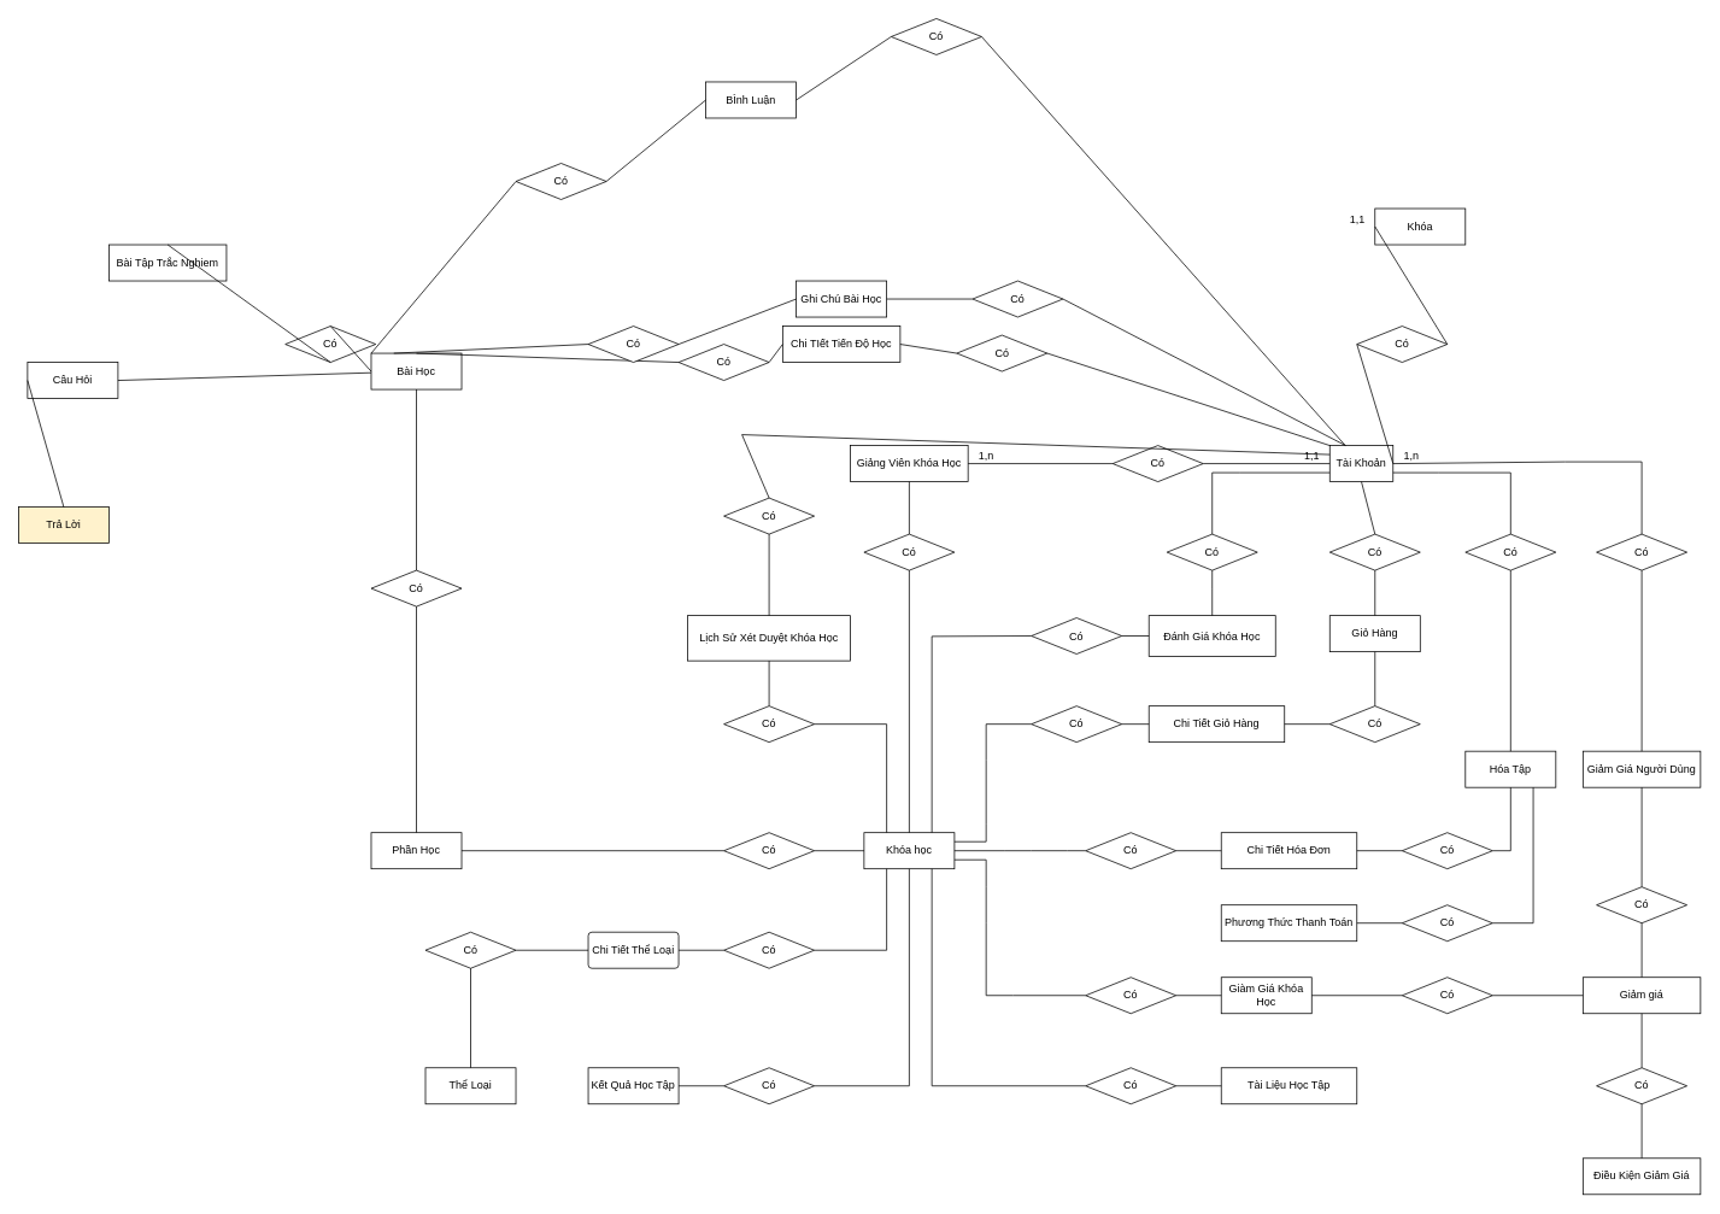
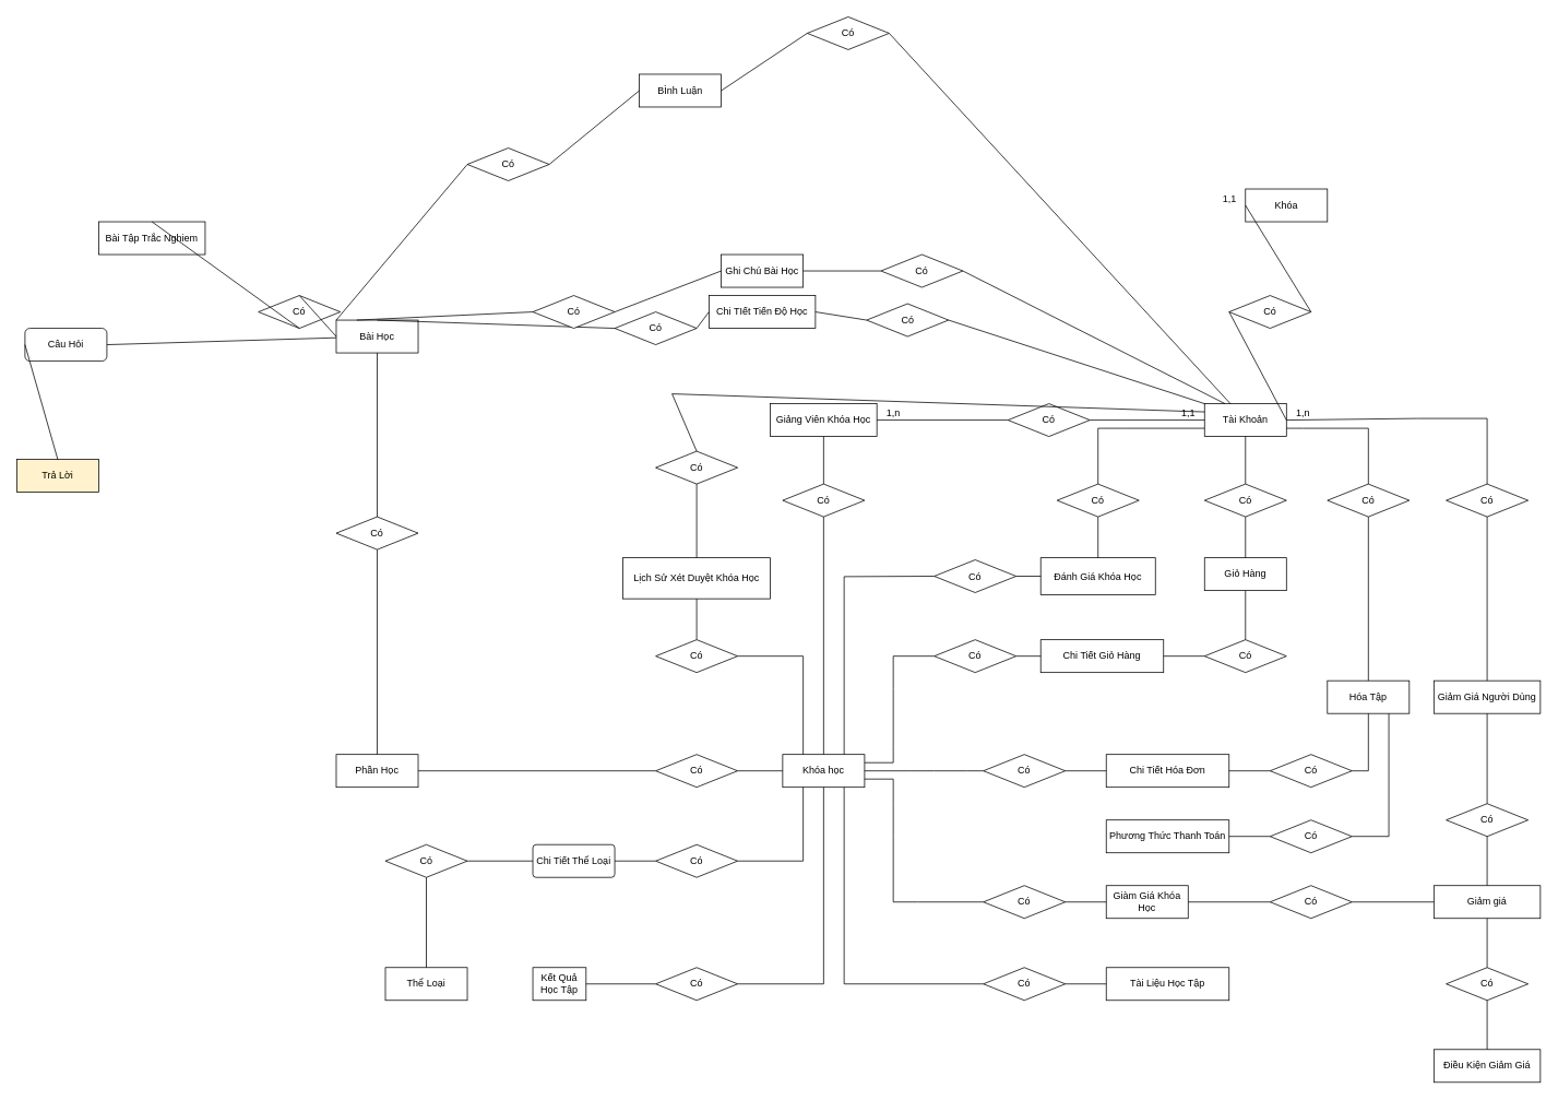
- <mxCell id="26" value="Câu Hỏi" style="whiteSpace=wrap;html=1;align=center;" vertex="1" parent="1"><mxGeometry x="30" y="400" width="100" height="40" as="geometry" /></mxCell>
+ <mxCell id="26" value="Câu Hỏi" style="whiteSpace=wrap;html=1;align=center;rounded=1;" vertex="1" parent="1"><mxGeometry x="30" y="400" width="100" height="40" as="geometry" /></mxCell>
- <mxCell id="3" value="Tài Khoản" style="whiteSpace=wrap;html=1;align=center;" vertex="1" parent="1"><mxGeometry x="1470" y="492" width="70" height="40" as="geometry" /></mxCell>
+ <mxCell id="3" value="Tài Khoản" style="whiteSpace=wrap;html=1;align=center;" vertex="1" parent="1"><mxGeometry x="1470" y="492" width="100" height="40" as="geometry" /></mxCell>
- <mxCell id="15" value="Kết Quả Học Tập" style="whiteSpace=wrap;html=1;align=center;" vertex="1" parent="1"><mxGeometry x="650" y="1180" width="100" height="40" as="geometry" /></mxCell>
+ <mxCell id="15" value="Kết Quả Học Tập" style="whiteSpace=wrap;html=1;align=center;" vertex="1" parent="1"><mxGeometry x="650" y="1180" width="65" height="40" as="geometry" /></mxCell>
